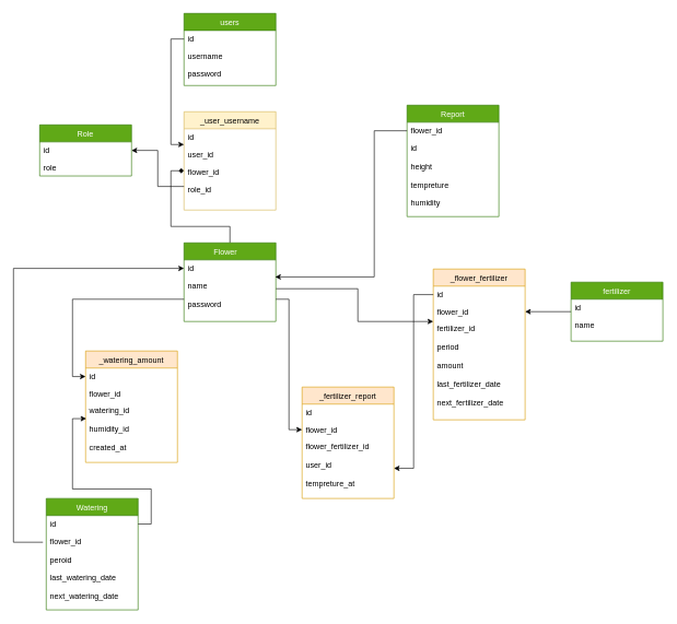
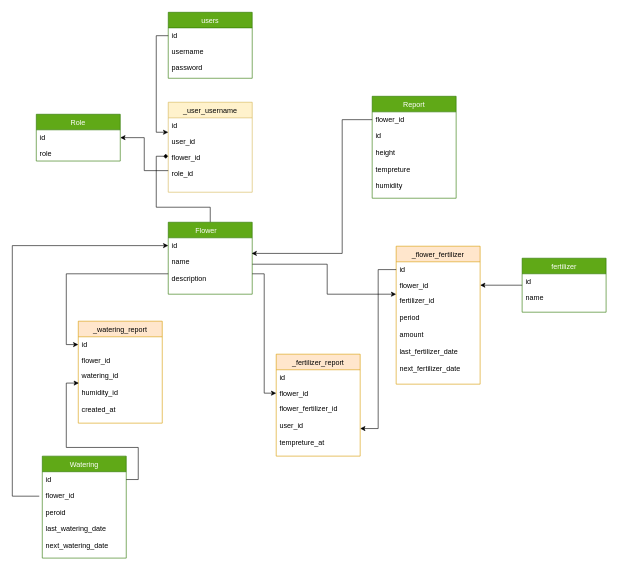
- <mxCell id="6" value="name&#10;&#10;password" style="text;strokeColor=none;fillColor=none;align=left;verticalAlign=top;spacingLeft=4;spacingRight=4;overflow=hidden;rotatable=0;points=[[0,0.5],[1,0.5]];portConstraint=eastwest;" parent="4" vertex="1"><mxGeometry y="52" width="140" height="68" as="geometry" /></mxCell>
+ <mxCell id="6" value="name&#10;&#10;description" style="text;strokeColor=none;fillColor=none;align=left;verticalAlign=top;spacingLeft=4;spacingRight=4;overflow=hidden;rotatable=0;points=[[0,0.5],[1,0.5]];portConstraint=eastwest;" parent="4" vertex="1"><mxGeometry y="52" width="140" height="68" as="geometry" /></mxCell>
- <mxCell id="32" value="_watering_amount" style="swimlane;fontStyle=0;childLayout=stackLayout;horizontal=1;startSize=26;fillColor=#ffe6cc;horizontalStack=0;resizeParent=1;resizeParentMax=0;resizeLast=0;collapsible=1;marginBottom=0;strokeColor=#d79b00;" parent="1" vertex="1"><mxGeometry x="130" y="535" width="140" height="170" as="geometry" /></mxCell>
+ <mxCell id="32" value="_watering_report" style="swimlane;fontStyle=0;childLayout=stackLayout;horizontal=1;startSize=26;fillColor=#ffe6cc;horizontalStack=0;resizeParent=1;resizeParentMax=0;resizeLast=0;collapsible=1;marginBottom=0;strokeColor=#d79b00;" parent="1" vertex="1"><mxGeometry x="130" y="535" width="140" height="170" as="geometry" /></mxCell>
